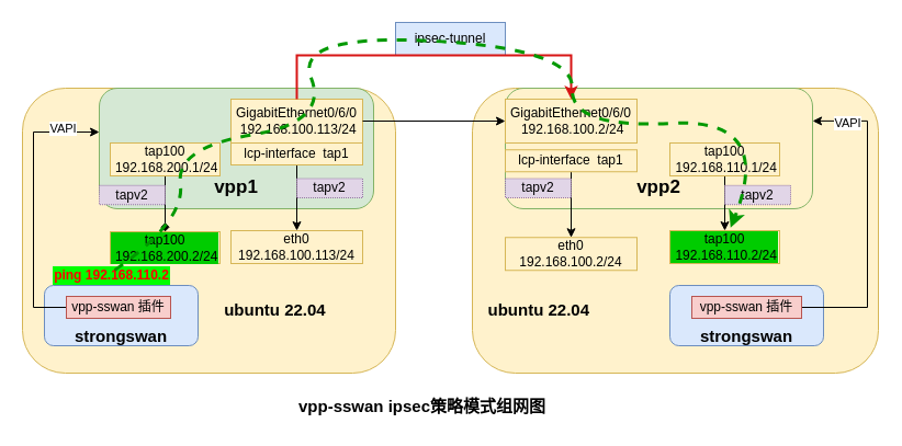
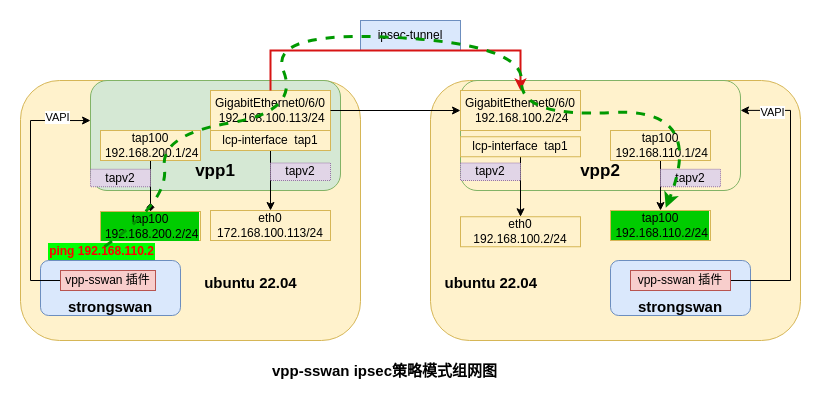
- <mxCell id="8" value="eth0&lt;br&gt;192.168.100.113/24" style="text;html=1;strokeColor=#d6b656;fillColor=#fff2cc;align=center;verticalAlign=middle;whiteSpace=wrap;rounded=0;" parent="1" vertex="1"><mxGeometry x="210" y="210" width="120" height="30" as="geometry" /></mxCell>
+ <mxCell id="8" value="eth0&lt;br&gt;172.168.100.113/24" style="text;html=1;strokeColor=#d6b656;fillColor=#fff2cc;align=center;verticalAlign=middle;whiteSpace=wrap;rounded=0;" parent="1" vertex="1"><mxGeometry x="210" y="210" width="120" height="30" as="geometry" /></mxCell>
